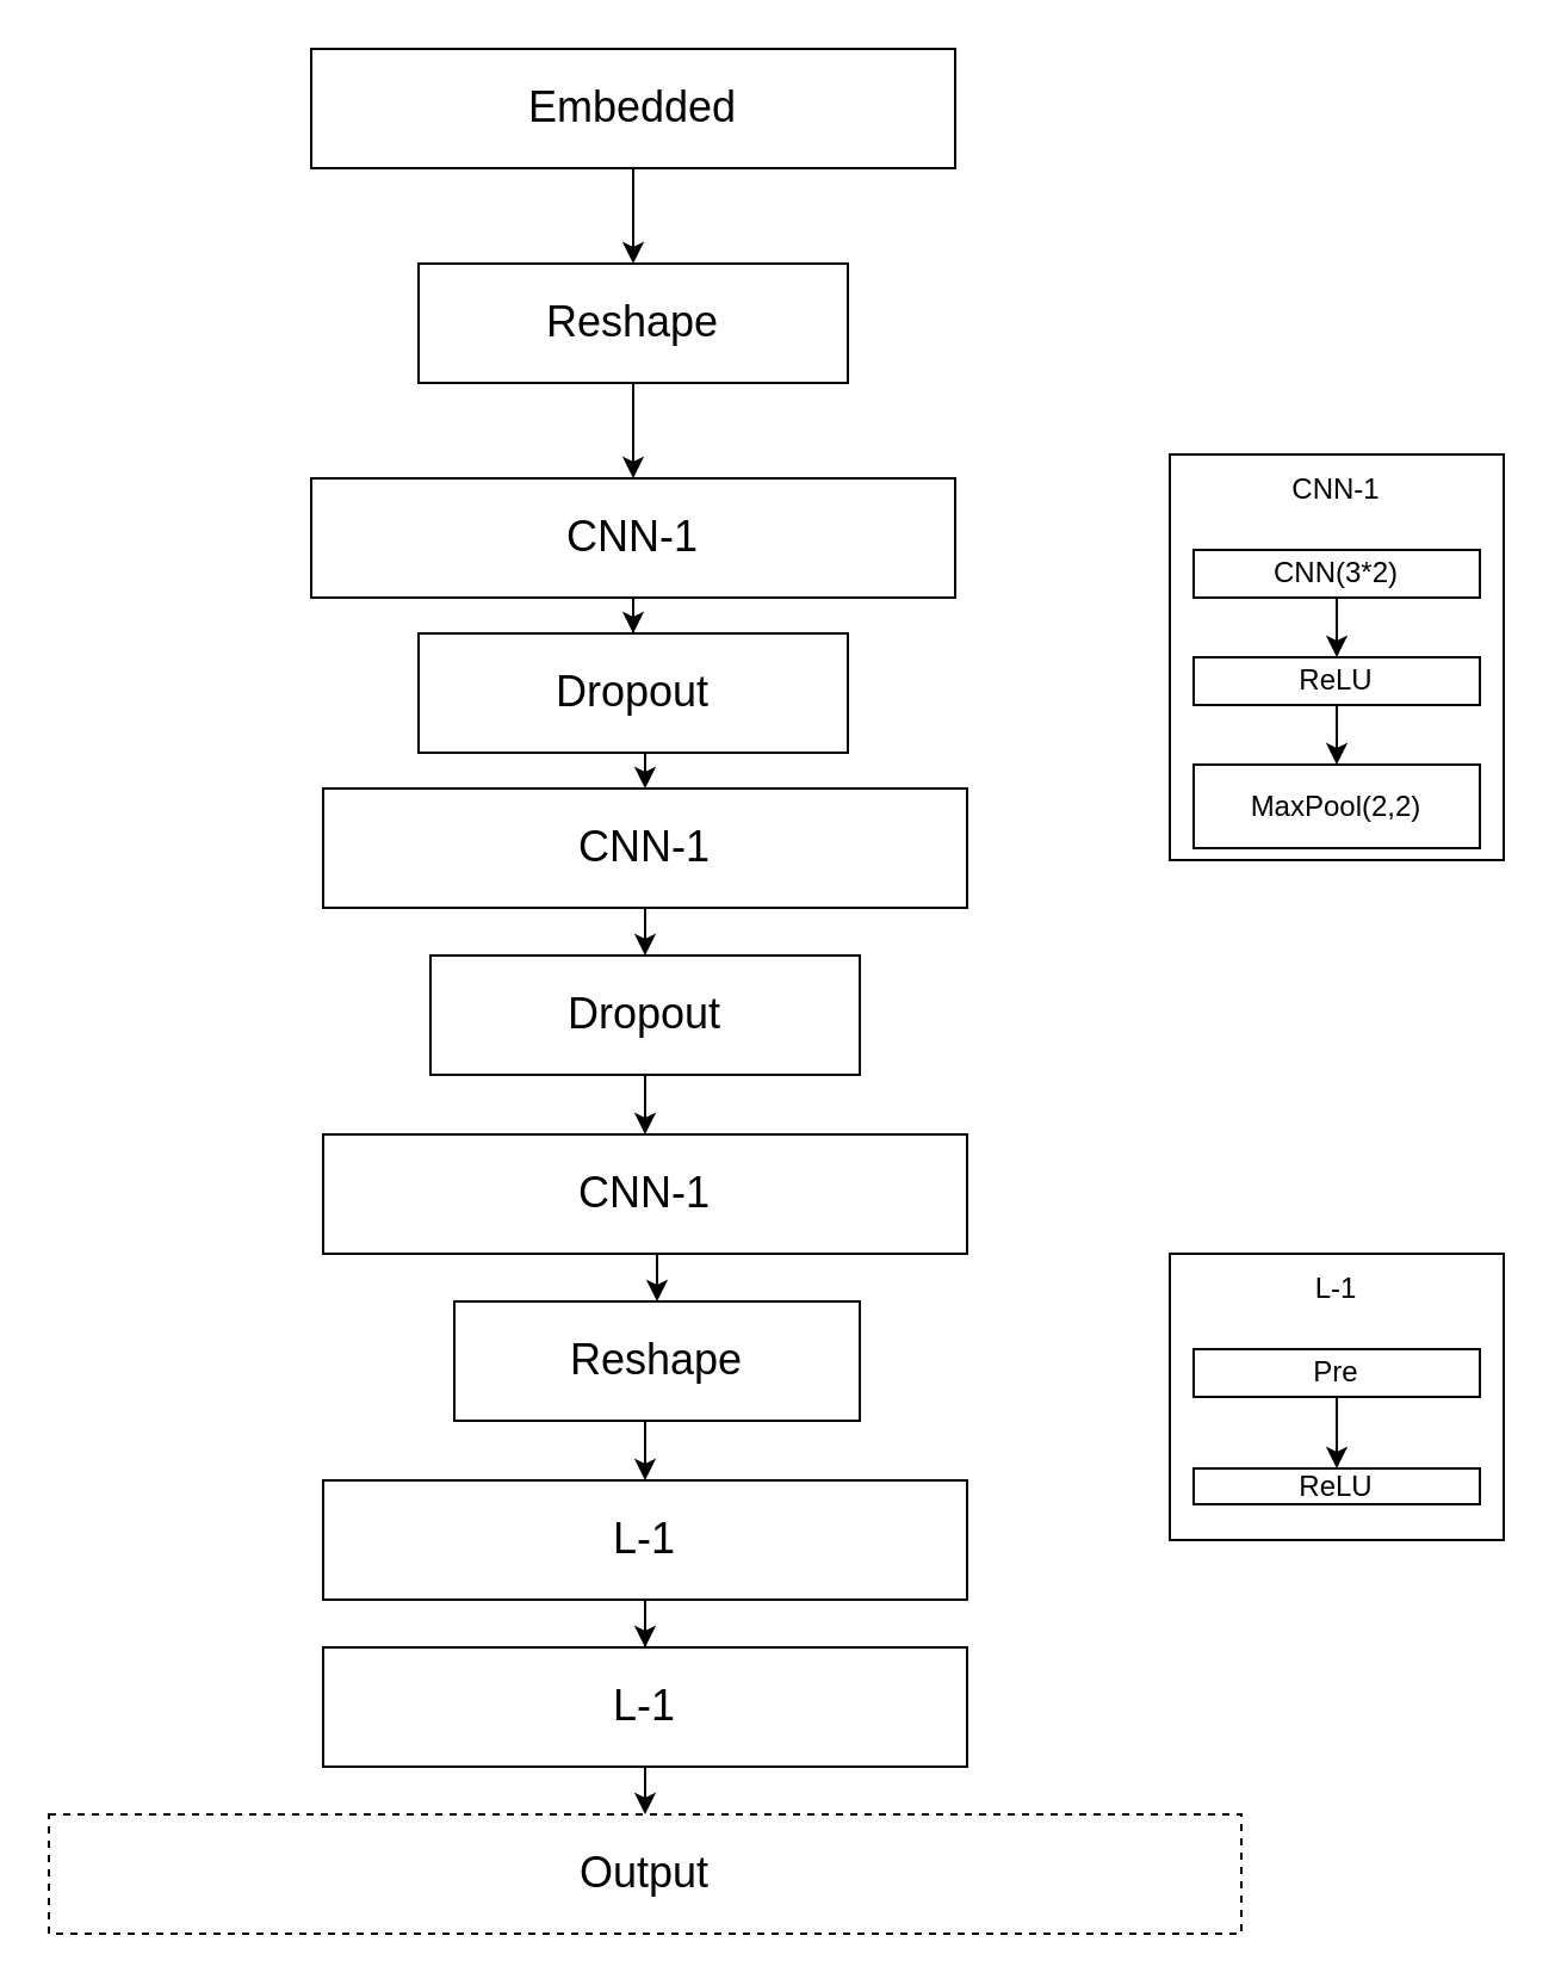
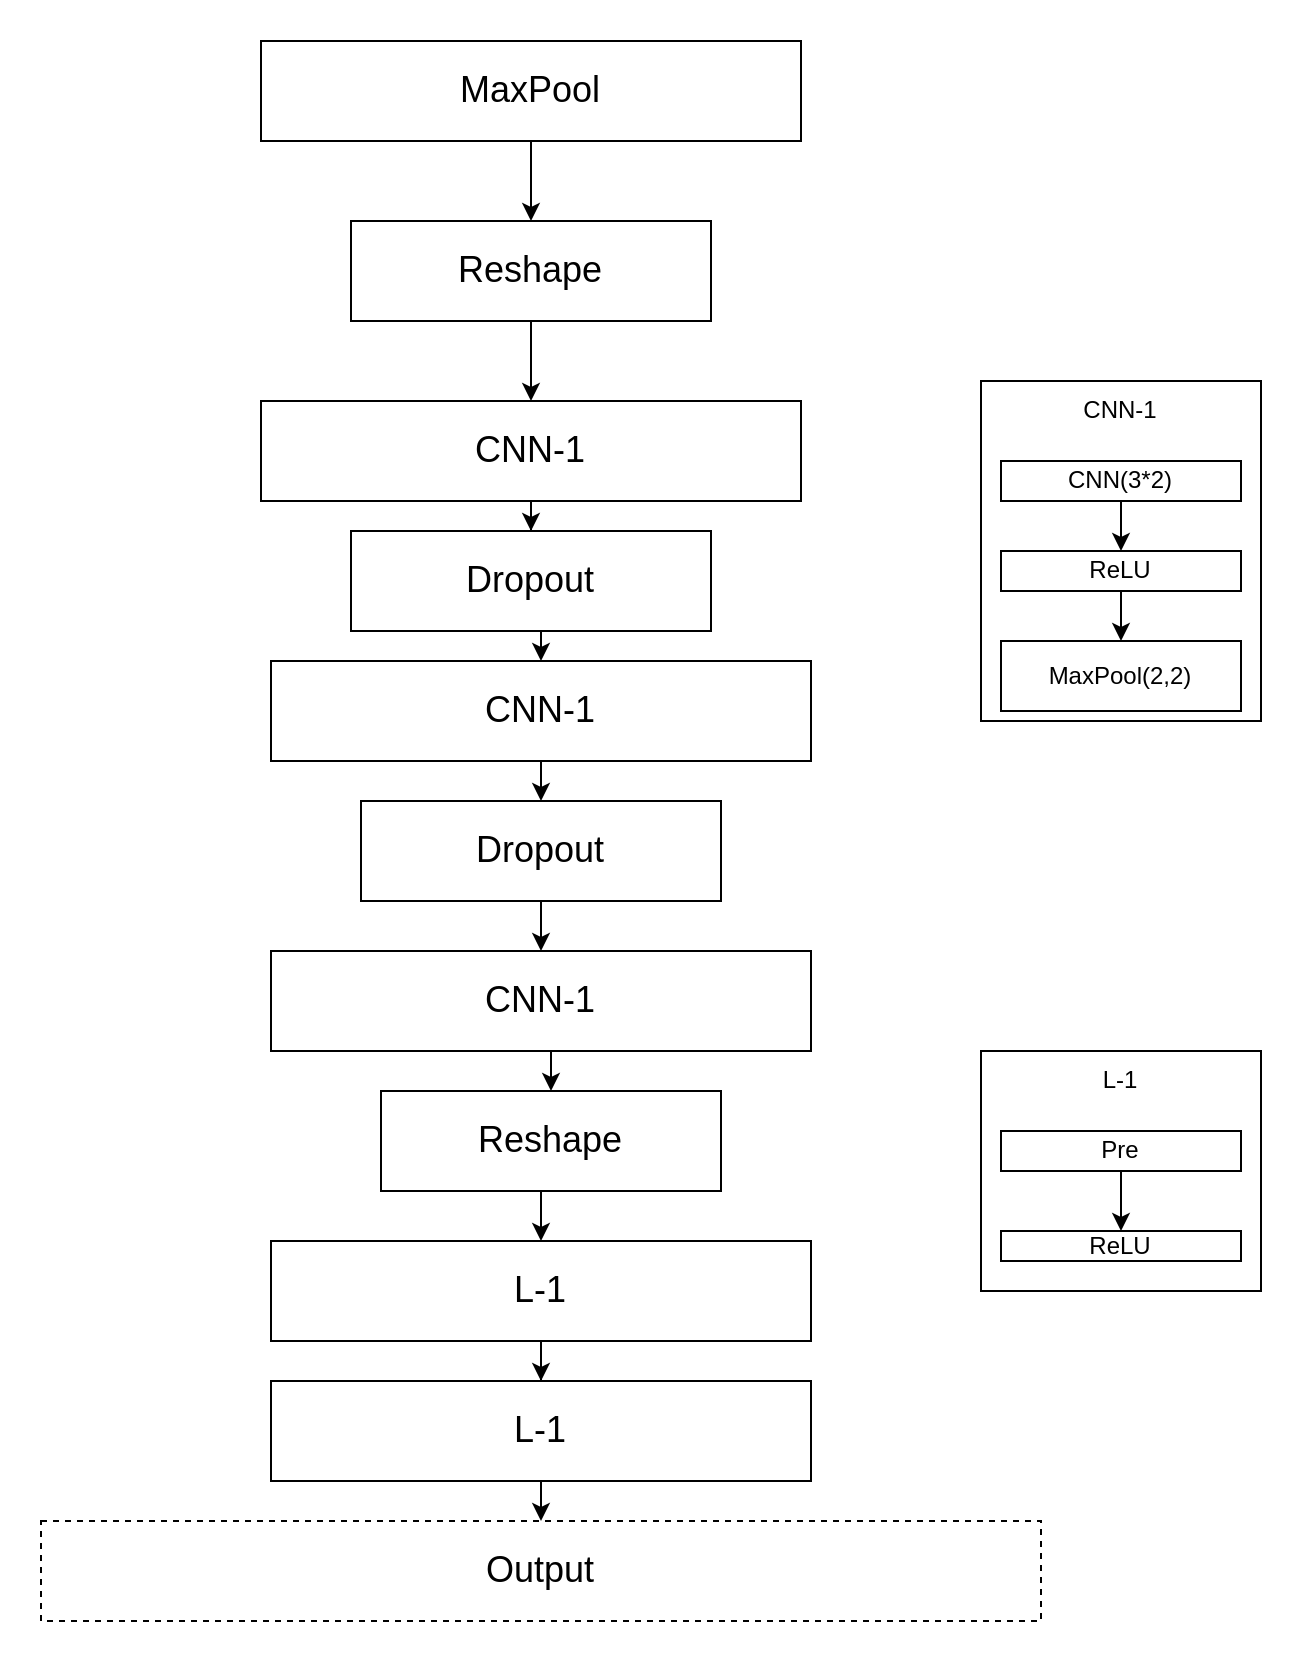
- <mxCell id="4" value="&lt;font style=&quot;font-size: 18px&quot;&gt;Embedded&lt;/font&gt;" style="rounded=0;whiteSpace=wrap;html=1;" vertex="1" parent="1"><mxGeometry x="130" y="20" width="270" height="50" as="geometry" /></mxCell>
+ <mxCell id="4" value="&lt;font style=&quot;font-size: 18px&quot;&gt;MaxPool&lt;/font&gt;" style="rounded=0;whiteSpace=wrap;html=1;" vertex="1" parent="1"><mxGeometry x="130" y="20" width="270" height="50" as="geometry" /></mxCell>
